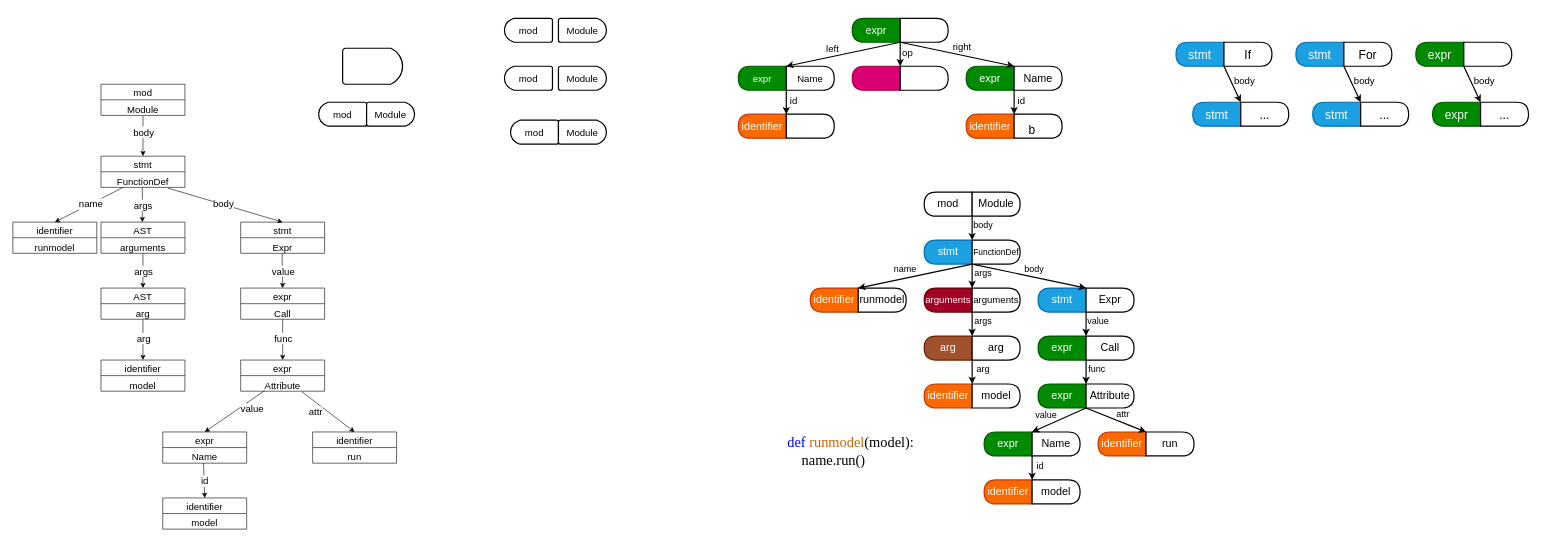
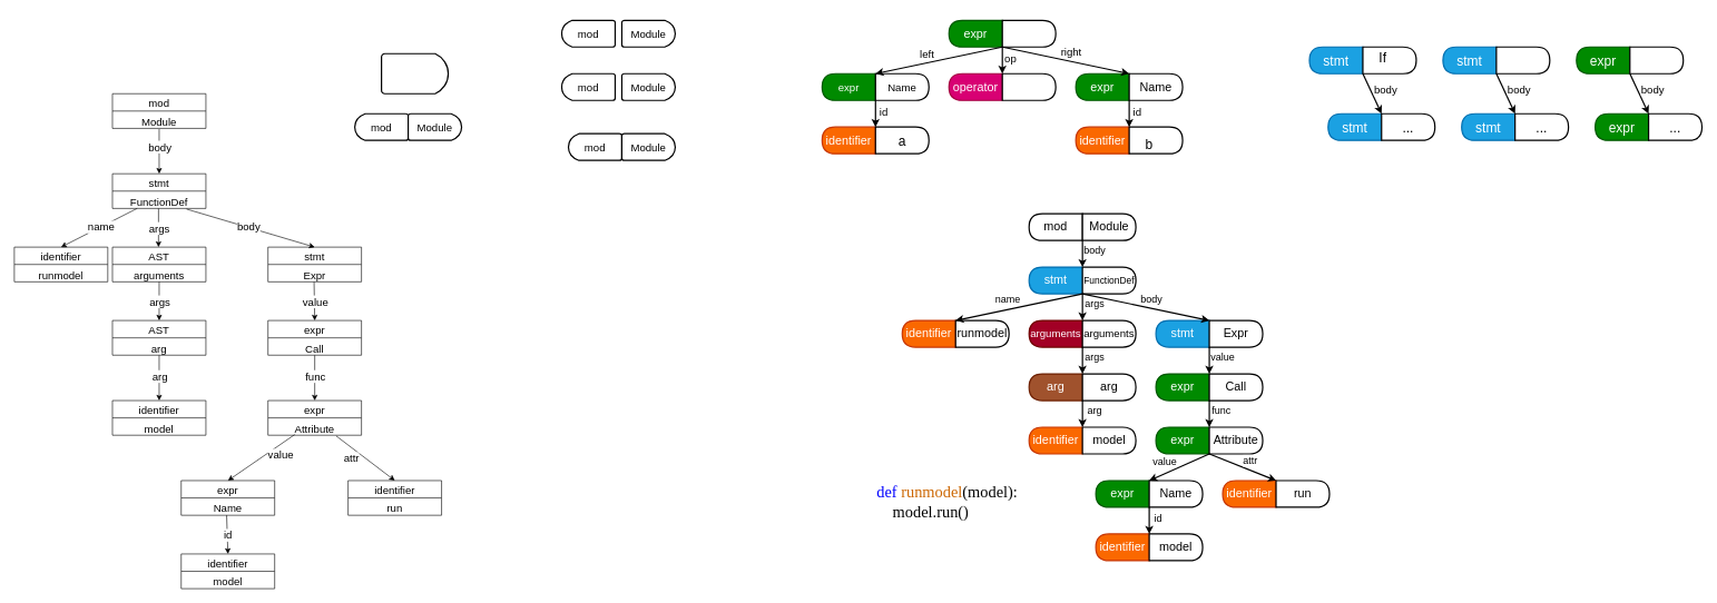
- <mxCell id="204" value="&lt;font style=&quot;font-size: 20px&quot;&gt;If&lt;/font&gt;" style="text;html=1;strokeColor=none;fillColor=none;align=center;verticalAlign=middle;whiteSpace=wrap;rounded=0;" parent="200" vertex="1"><mxGeometry x="97.143" y="10" width="45.714" height="20" as="geometry" /></mxCell>
+ <mxCell id="204" value="&lt;font style=&quot;font-size: 20px&quot;&gt;If&lt;/font&gt;" style="text;html=1;strokeColor=none;fillColor=none;align=center;verticalAlign=middle;whiteSpace=wrap;rounded=0;" parent="200" vertex="1"><mxGeometry x="87.143" y="5" width="45.714" height="20" as="geometry" /></mxCell>
- <mxCell id="216" value="&lt;font style=&quot;font-size: 20px&quot;&gt;For&lt;/font&gt;" style="text;html=1;strokeColor=none;fillColor=none;align=center;verticalAlign=middle;whiteSpace=wrap;rounded=0;" parent="212" vertex="1"><mxGeometry x="97.143" y="10" width="45.714" height="20" as="geometry" /></mxCell>
+ <mxCell id="169" value="&lt;font style=&quot;font-size: 18px&quot; color=&quot;#ffffff&quot;&gt;operator&lt;/font&gt;" style="text;html=1;strokeColor=none;fillColor=none;align=center;verticalAlign=middle;whiteSpace=wrap;rounded=0;" parent="166" vertex="1"><mxGeometry x="17.143" y="10" width="45.714" height="20" as="geometry" /></mxCell>
+ <mxCell id="184" value="&lt;font style=&quot;font-size: 20px&quot;&gt;a&lt;/font&gt;" style="text;html=1;strokeColor=none;fillColor=none;align=center;verticalAlign=middle;whiteSpace=wrap;rounded=0;" parent="180" vertex="1"><mxGeometry x="97.143" y="10" width="45.714" height="20" as="geometry" /></mxCell>
- <mxCell id="161" value="&lt;div&gt;&lt;span style=&quot;font-size: 24px&quot;&gt;&lt;font face=&quot;Lucida Console&quot;&gt;&lt;font color=&quot;#0000ff&quot;&gt;def&lt;/font&gt; &lt;font color=&quot;#cc6600&quot;&gt;runmodel&lt;/font&gt;(model):&lt;/font&gt;&lt;/span&gt;&lt;/div&gt;&lt;div&gt;&lt;span style=&quot;font-size: 24px&quot;&gt;&lt;font face=&quot;Lucida Console&quot;&gt;&amp;nbsp; &amp;nbsp; name.run()&lt;/font&gt;&lt;/span&gt;&lt;/div&gt;&lt;div&gt;&lt;span style=&quot;font-size: 24px&quot;&gt;&lt;br&gt;&lt;/span&gt;&lt;/div&gt;" style="text;html=1;strokeColor=none;fillColor=none;align=left;verticalAlign=middle;whiteSpace=wrap;rounded=0;labelBackgroundColor=#ffffff;" parent="1" vertex="1"><mxGeometry x="1310" y="710" width="310" height="114" as="geometry" /></mxCell>
+ <mxCell id="161" value="&lt;div&gt;&lt;span style=&quot;font-size: 24px&quot;&gt;&lt;font face=&quot;Lucida Console&quot;&gt;&lt;font color=&quot;#0000ff&quot;&gt;def&lt;/font&gt; &lt;font color=&quot;#cc6600&quot;&gt;runmodel&lt;/font&gt;(model):&lt;/font&gt;&lt;/span&gt;&lt;/div&gt;&lt;div&gt;&lt;span style=&quot;font-size: 24px&quot;&gt;&lt;font face=&quot;Lucida Console&quot;&gt;&amp;nbsp; &amp;nbsp; model.run()&lt;/font&gt;&lt;/span&gt;&lt;/div&gt;&lt;div&gt;&lt;span style=&quot;font-size: 24px&quot;&gt;&lt;br&gt;&lt;/span&gt;&lt;/div&gt;" style="text;html=1;strokeColor=none;fillColor=none;align=left;verticalAlign=middle;whiteSpace=wrap;rounded=0;labelBackgroundColor=#ffffff;" parent="1" vertex="1"><mxGeometry x="1310" y="710" width="310" height="114" as="geometry" /></mxCell>
